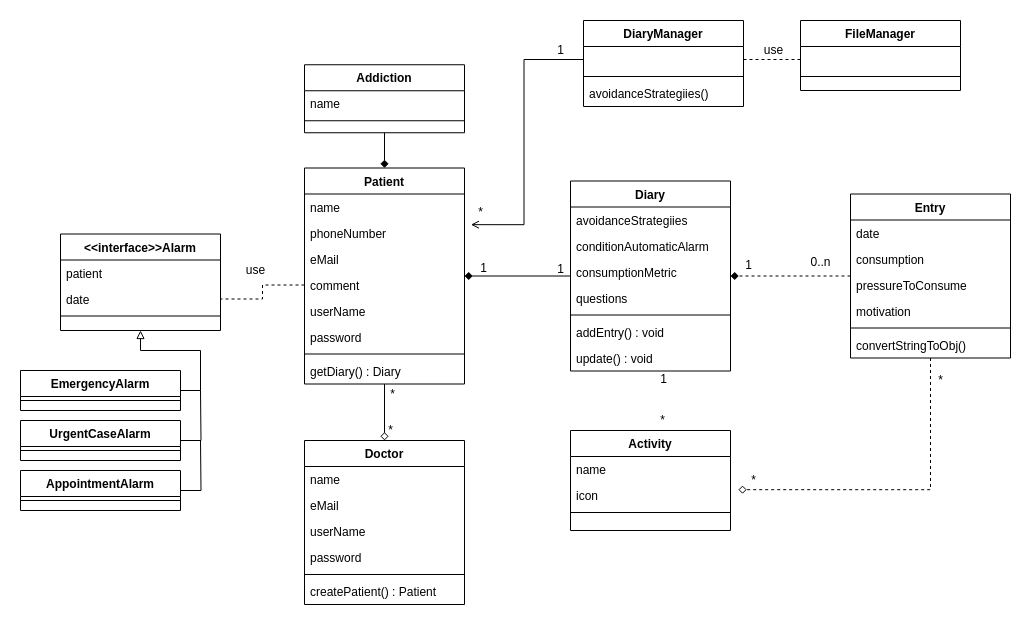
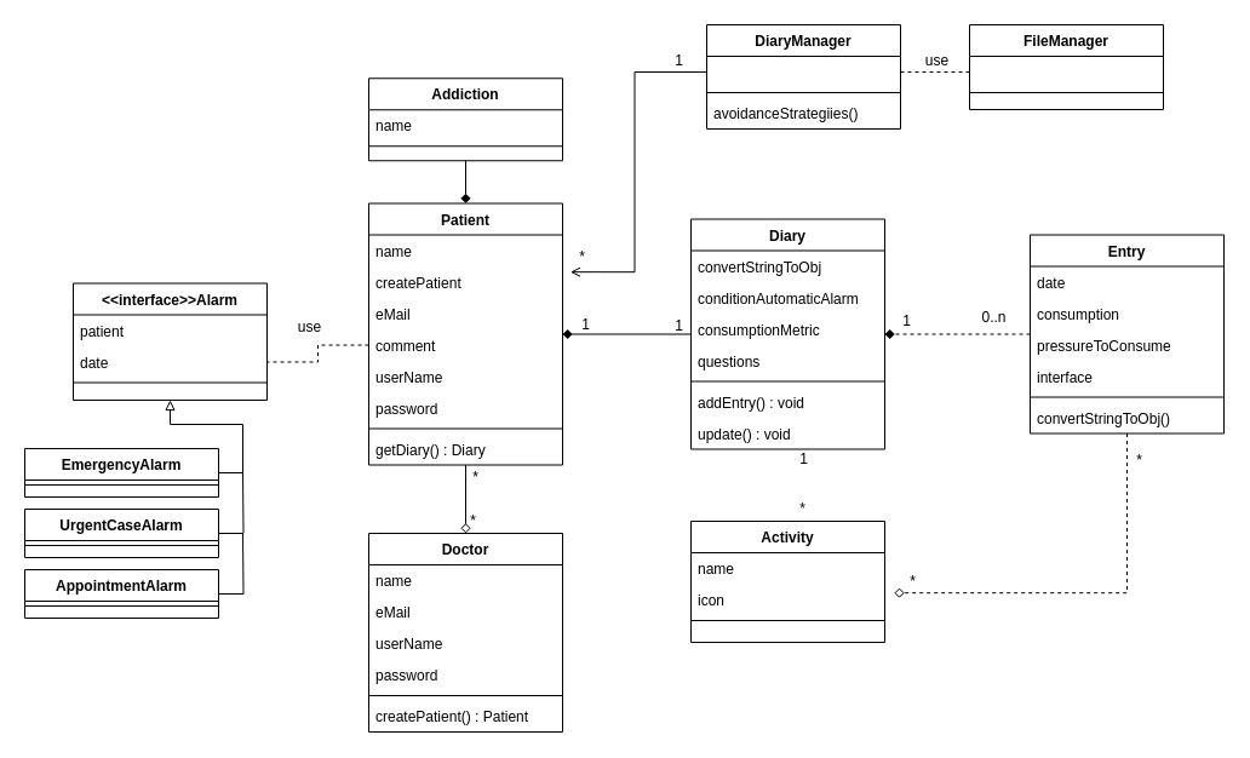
- <mxCell id="69" value="avoidanceStrategiies" style="text;align=left;verticalAlign=top;spacingLeft=4;spacingRight=4;overflow=hidden;rotatable=0;points=[[0,0.5],[1,0.5]];portConstraint=eastwest;rounded=0;shadow=0;html=0;" parent="68" vertex="1"><mxGeometry y="26" width="160" height="26" as="geometry" /></mxCell>
+ <mxCell id="69" value="convertStringToObj" style="text;align=left;verticalAlign=top;spacingLeft=4;spacingRight=4;overflow=hidden;rotatable=0;points=[[0,0.5],[1,0.5]];portConstraint=eastwest;rounded=0;shadow=0;html=0;" parent="68" vertex="1"><mxGeometry y="26" width="160" height="26" as="geometry" /></mxCell>
- <mxCell id="27" value="phoneNumber" style="text;align=left;verticalAlign=top;spacingLeft=4;spacingRight=4;overflow=hidden;rotatable=0;points=[[0,0.5],[1,0.5]];portConstraint=eastwest;rounded=0;shadow=0;html=0;" parent="25" vertex="1"><mxGeometry y="52" width="160" height="26" as="geometry" /></mxCell>
+ <mxCell id="27" value="createPatient" style="text;align=left;verticalAlign=top;spacingLeft=4;spacingRight=4;overflow=hidden;rotatable=0;points=[[0,0.5],[1,0.5]];portConstraint=eastwest;rounded=0;shadow=0;html=0;" parent="25" vertex="1"><mxGeometry y="52" width="160" height="26" as="geometry" /></mxCell>
- <mxCell id="80" value="motivation" style="text;align=left;verticalAlign=top;spacingLeft=4;spacingRight=4;overflow=hidden;rotatable=0;points=[[0,0.5],[1,0.5]];portConstraint=eastwest;rounded=0;shadow=0;html=0;" parent="76" vertex="1"><mxGeometry y="104" width="160" height="26" as="geometry" /></mxCell>
+ <mxCell id="80" value="interface" style="text;align=left;verticalAlign=top;spacingLeft=4;spacingRight=4;overflow=hidden;rotatable=0;points=[[0,0.5],[1,0.5]];portConstraint=eastwest;rounded=0;shadow=0;html=0;" parent="76" vertex="1"><mxGeometry y="104" width="160" height="26" as="geometry" /></mxCell>
